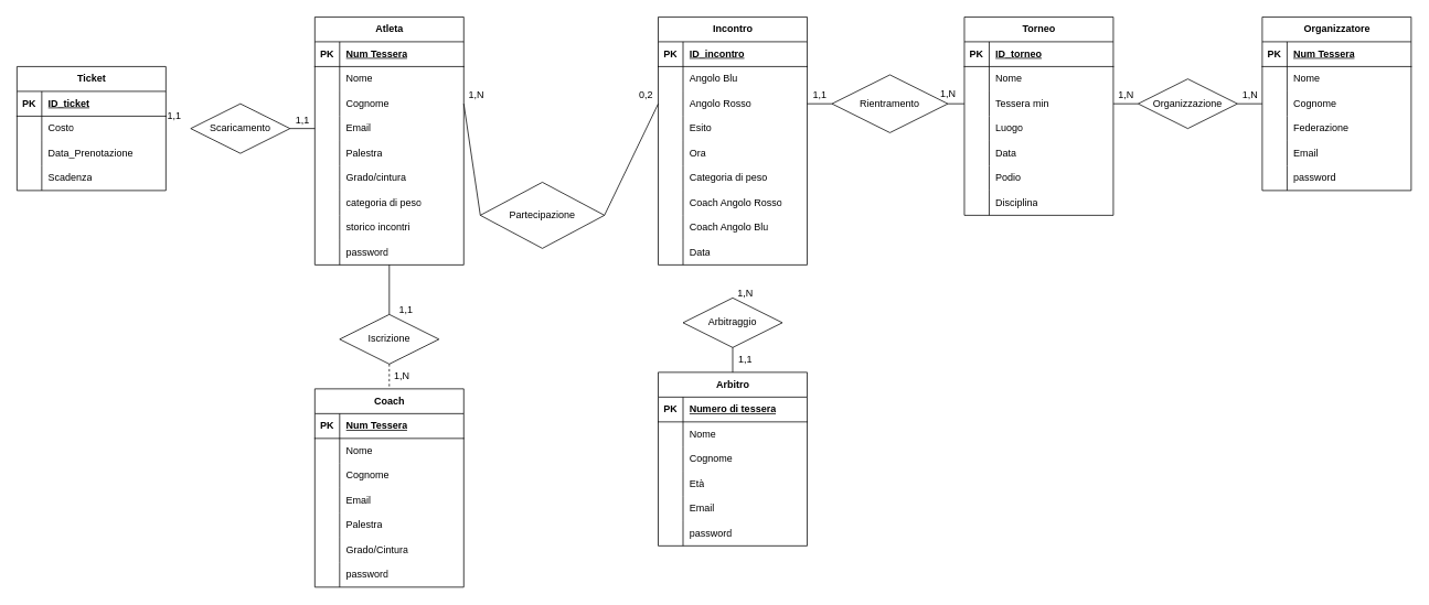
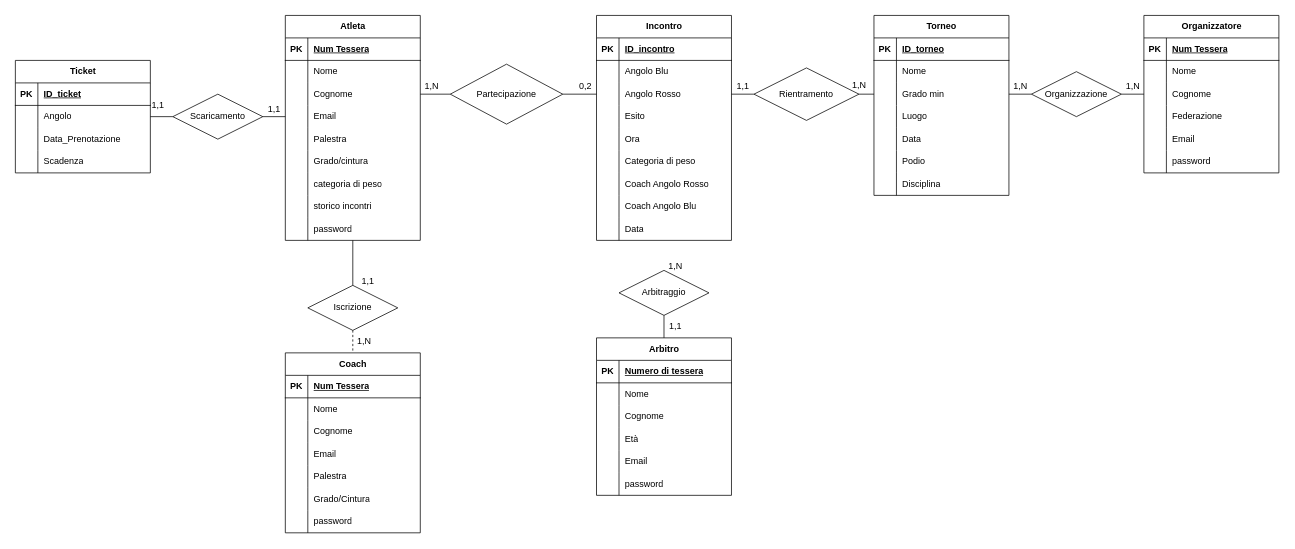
- <mxCell id="39" value="Tessera min" style="shape=partialRectangle;connectable=0;fillColor=none;top=0;left=0;bottom=0;right=0;align=left;spacingLeft=6;overflow=hidden;whiteSpace=wrap;html=1;labelBackgroundColor=none;rounded=0;" vertex="1" parent="37"><mxGeometry x="30" width="150" height="30" as="geometry"><mxRectangle width="150" height="30" as="alternateBounds" /></mxGeometry></mxCell>
+ <mxCell id="39" value="Grado min" style="shape=partialRectangle;connectable=0;fillColor=none;top=0;left=0;bottom=0;right=0;align=left;spacingLeft=6;overflow=hidden;whiteSpace=wrap;html=1;labelBackgroundColor=none;rounded=0;" vertex="1" parent="37"><mxGeometry x="30" width="150" height="30" as="geometry"><mxRectangle width="150" height="30" as="alternateBounds" /></mxGeometry></mxCell>
- <mxCell id="170" value="Costo" style="shape=partialRectangle;connectable=0;fillColor=none;top=0;left=0;bottom=0;right=0;align=left;spacingLeft=6;overflow=hidden;whiteSpace=wrap;html=1;labelBackgroundColor=none;rounded=0;" vertex="1" parent="168"><mxGeometry x="30" width="150" height="30" as="geometry"><mxRectangle width="150" height="30" as="alternateBounds" /></mxGeometry></mxCell>
+ <mxCell id="170" value="Angolo" style="shape=partialRectangle;connectable=0;fillColor=none;top=0;left=0;bottom=0;right=0;align=left;spacingLeft=6;overflow=hidden;whiteSpace=wrap;html=1;labelBackgroundColor=none;rounded=0;" vertex="1" parent="168"><mxGeometry x="30" width="150" height="30" as="geometry"><mxRectangle width="150" height="30" as="alternateBounds" /></mxGeometry></mxCell>
+ <mxCell id="178" value="" style="endArrow=none;html=1;rounded=0;exitX=0;exitY=0.5;exitDx=0;exitDy=0;entryX=1;entryY=0.5;entryDx=0;entryDy=0;" edge="1" parent="1" source="177" target="164"><mxGeometry relative="1" as="geometry"><mxPoint x="640" y="300" as="sourcePoint" /><mxPoint x="800" y="300" as="targetPoint" /></mxGeometry></mxCell>
- <mxCell id="80" value="Partecipazione" style="shape=rhombus;perimeter=rhombusPerimeter;whiteSpace=wrap;html=1;align=center;labelBackgroundColor=none;rounded=0;" vertex="1" parent="1"><mxGeometry x="580" y="220" width="150" height="80" as="geometry" /></mxCell>
+ <mxCell id="80" value="Partecipazione" style="shape=rhombus;perimeter=rhombusPerimeter;whiteSpace=wrap;html=1;align=center;labelBackgroundColor=none;rounded=0;" vertex="1" parent="1"><mxGeometry x="600" y="85" width="150" height="80" as="geometry" /></mxCell>
